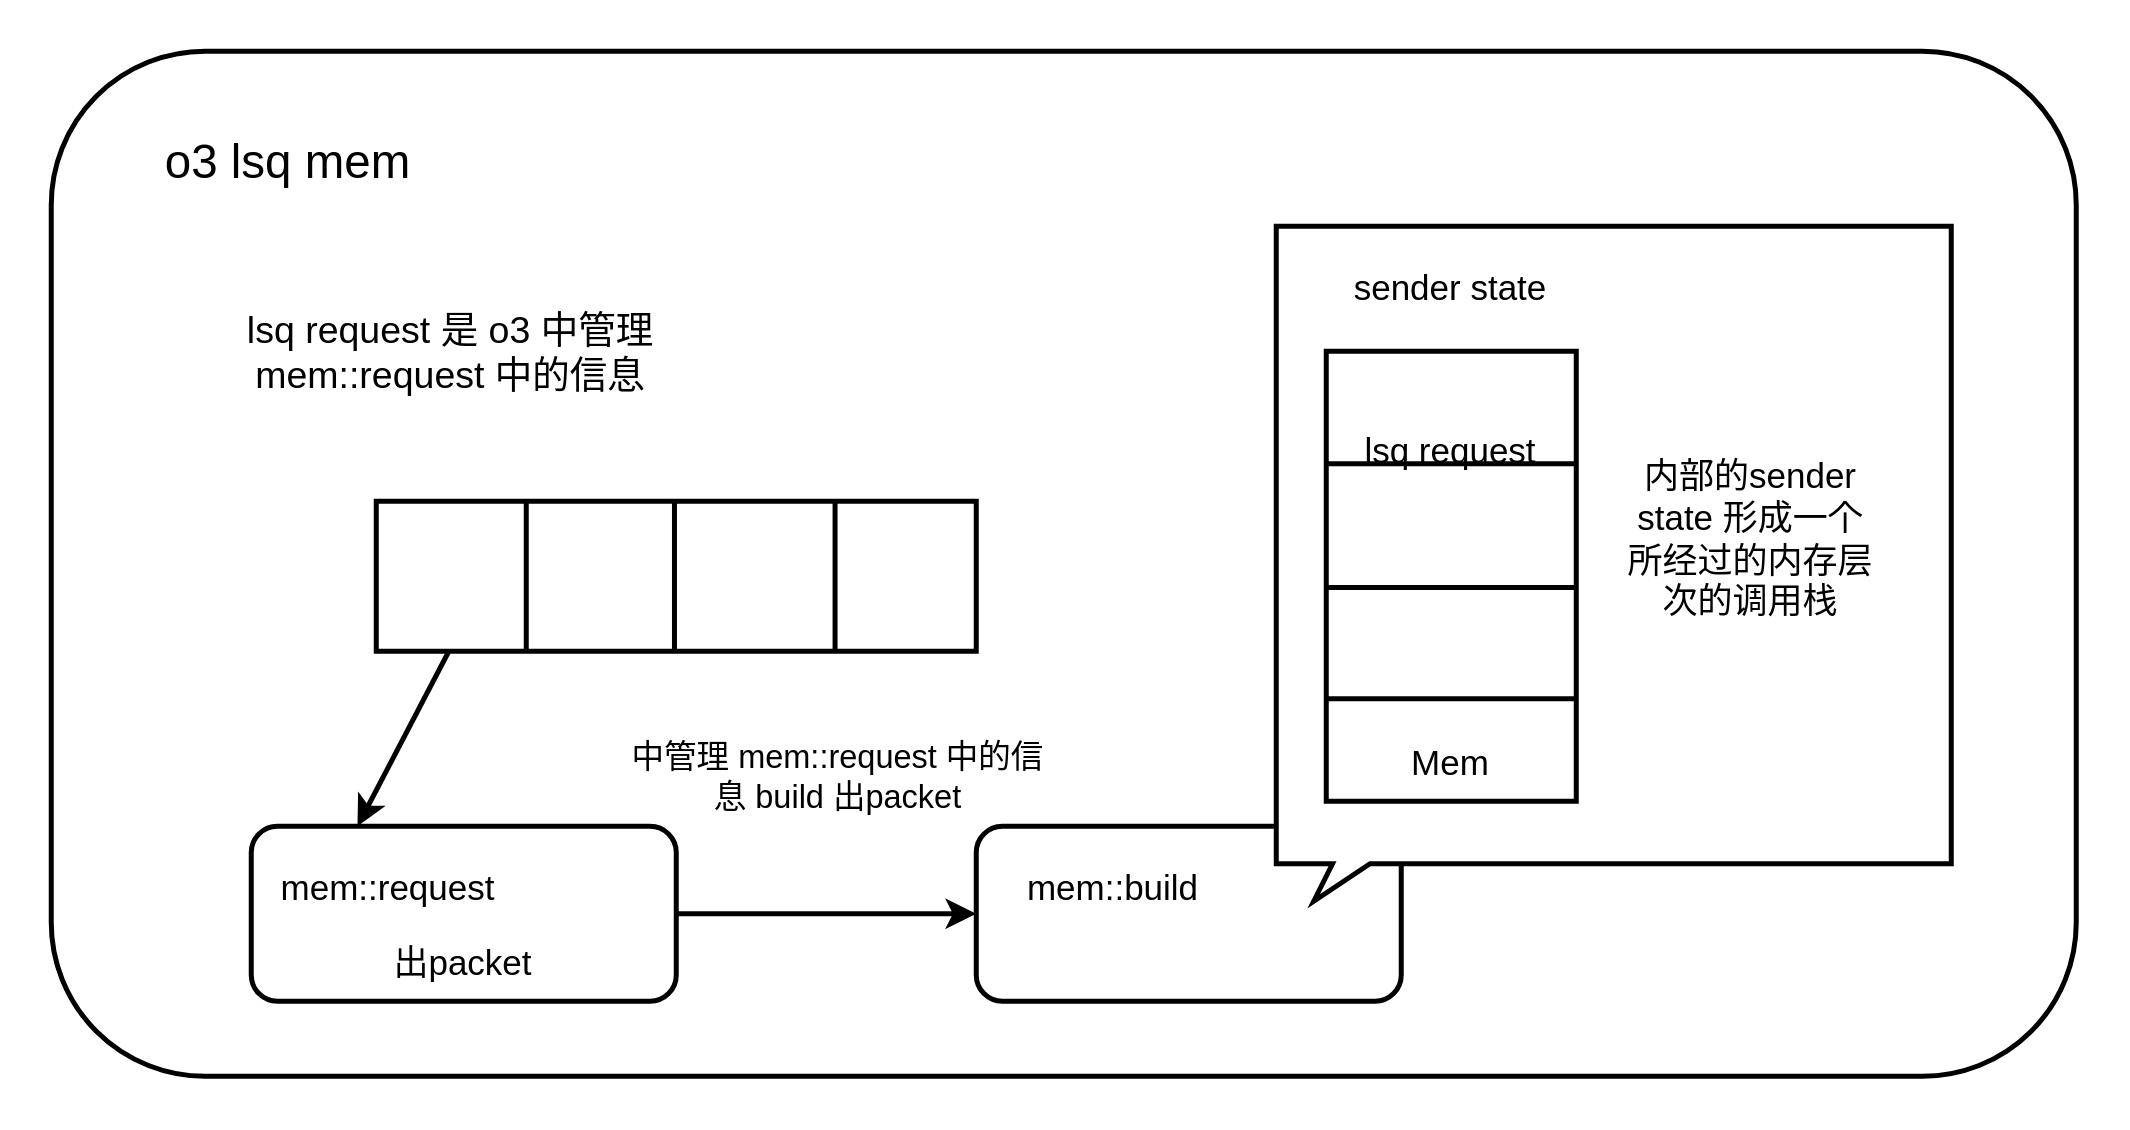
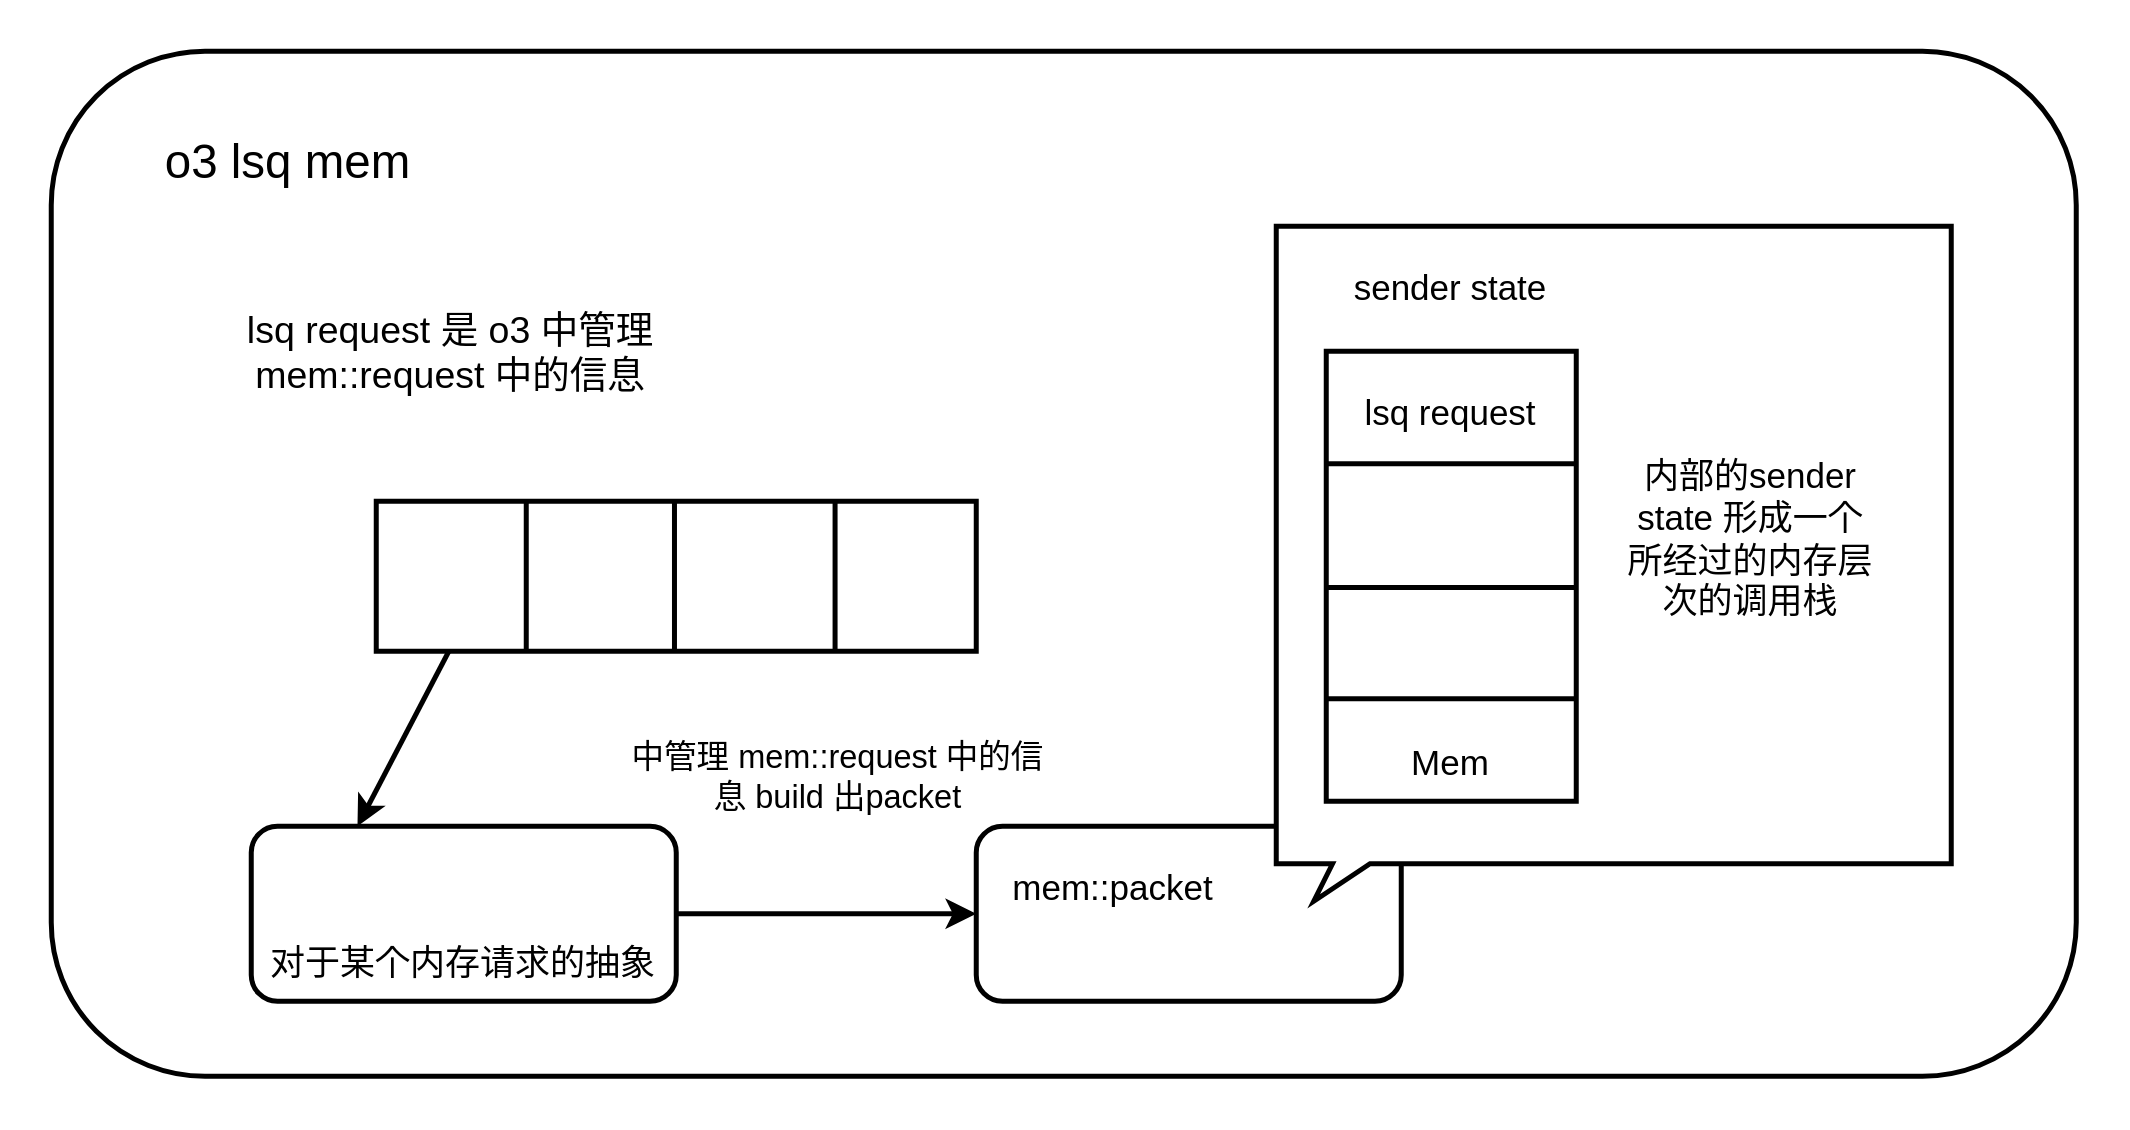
- <mxCell id="17" value="lsq request" style="text;html=1;align=center;verticalAlign=middle;whiteSpace=wrap;rounded=0;strokeWidth=2;fontSize=14;" vertex="1" parent="12"><mxGeometry x="5" y="25" width="90" height="30" as="geometry" /></mxCell>
+ <mxCell id="17" value="lsq request" style="text;html=1;align=center;verticalAlign=middle;whiteSpace=wrap;rounded=0;strokeWidth=2;fontSize=14;" vertex="1" parent="12"><mxGeometry x="5" y="10" width="90" height="30" as="geometry" /></mxCell>
- <mxCell id="5" value="mem::request" style="text;html=1;align=center;verticalAlign=middle;whiteSpace=wrap;rounded=0;strokeWidth=2;fontSize=14;" vertex="1" parent="1"><mxGeometry x="110" y="340" width="90" height="30" as="geometry" /></mxCell>
- <mxCell id="9" value="mem::build" style="text;html=1;align=center;verticalAlign=middle;whiteSpace=wrap;rounded=0;strokeWidth=2;fontSize=14;" vertex="1" parent="1"><mxGeometry x="400" y="340" width="90" height="30" as="geometry" /></mxCell>
+ <mxCell id="9" value="mem::packet" style="text;html=1;align=center;verticalAlign=middle;whiteSpace=wrap;rounded=0;strokeWidth=2;fontSize=14;" vertex="1" parent="1"><mxGeometry x="400" y="340" width="90" height="30" as="geometry" /></mxCell>
- <mxCell id="6" value="出packet" style="text;html=1;align=center;verticalAlign=middle;whiteSpace=wrap;rounded=0;strokeWidth=2;fontSize=14;" vertex="1" parent="1"><mxGeometry x="100" y="370" width="170" height="30" as="geometry" /></mxCell>
+ <mxCell id="6" value="对于某个内存请求的抽象" style="text;html=1;align=center;verticalAlign=middle;whiteSpace=wrap;rounded=0;strokeWidth=2;fontSize=14;" vertex="1" parent="1"><mxGeometry x="100" y="370" width="170" height="30" as="geometry" /></mxCell>
